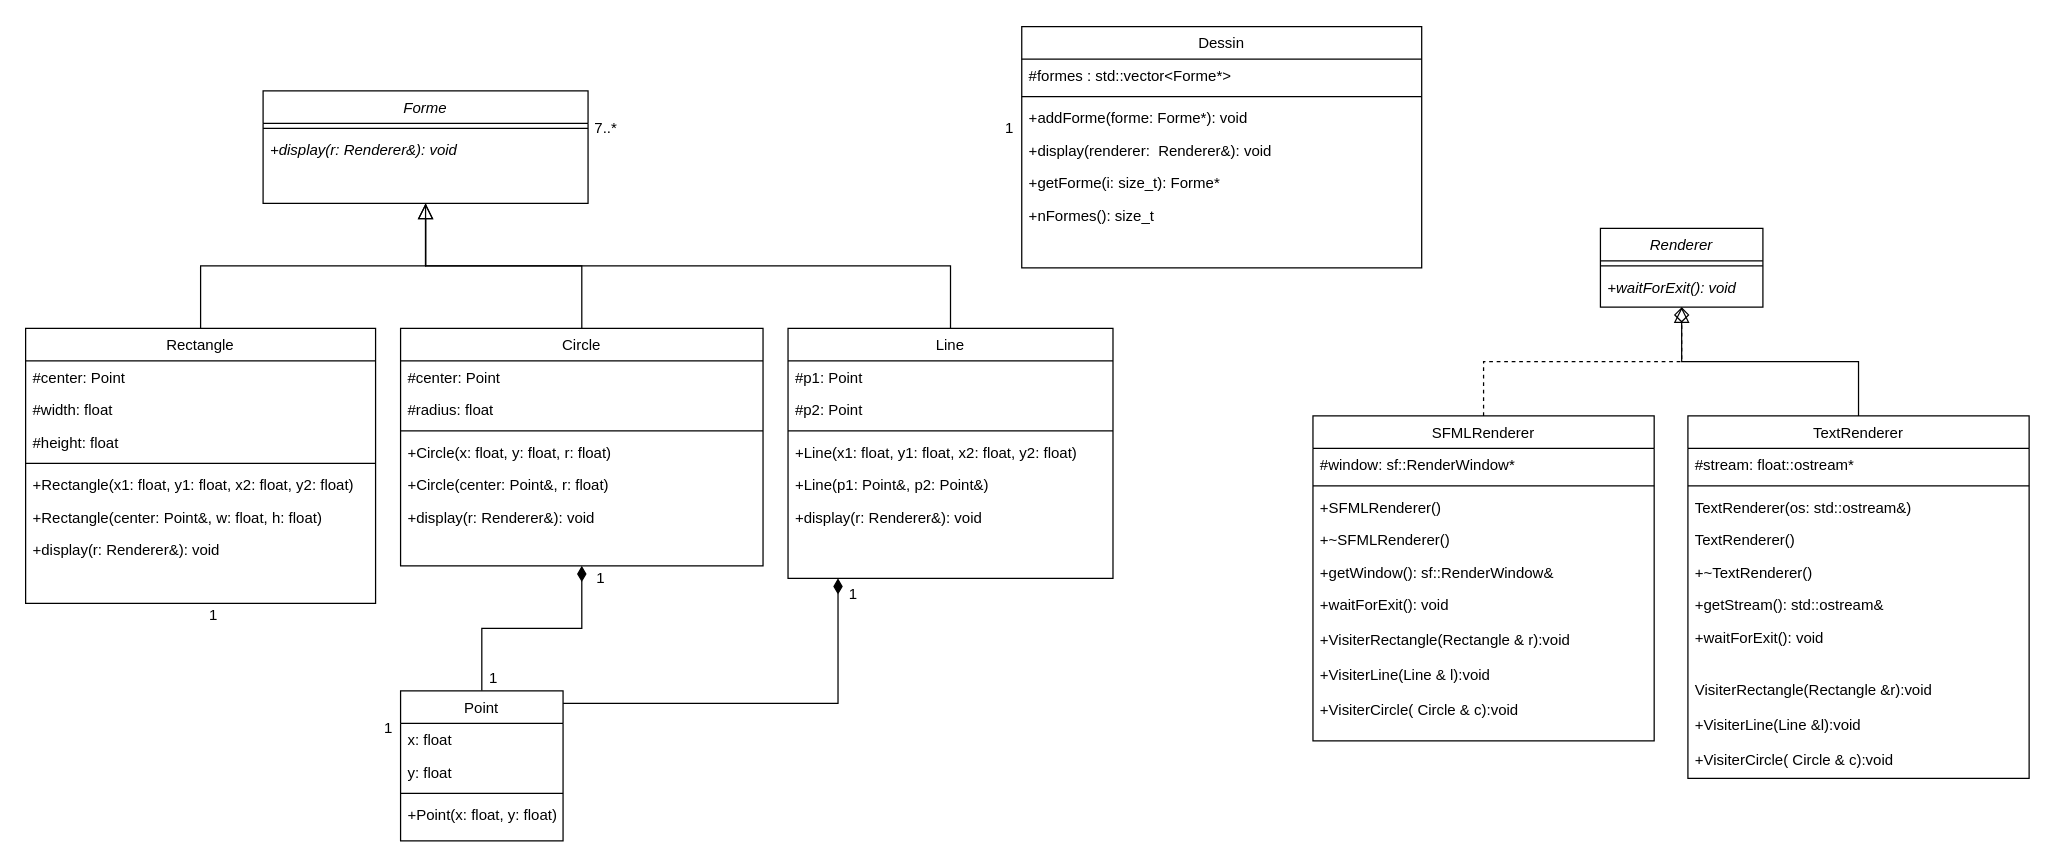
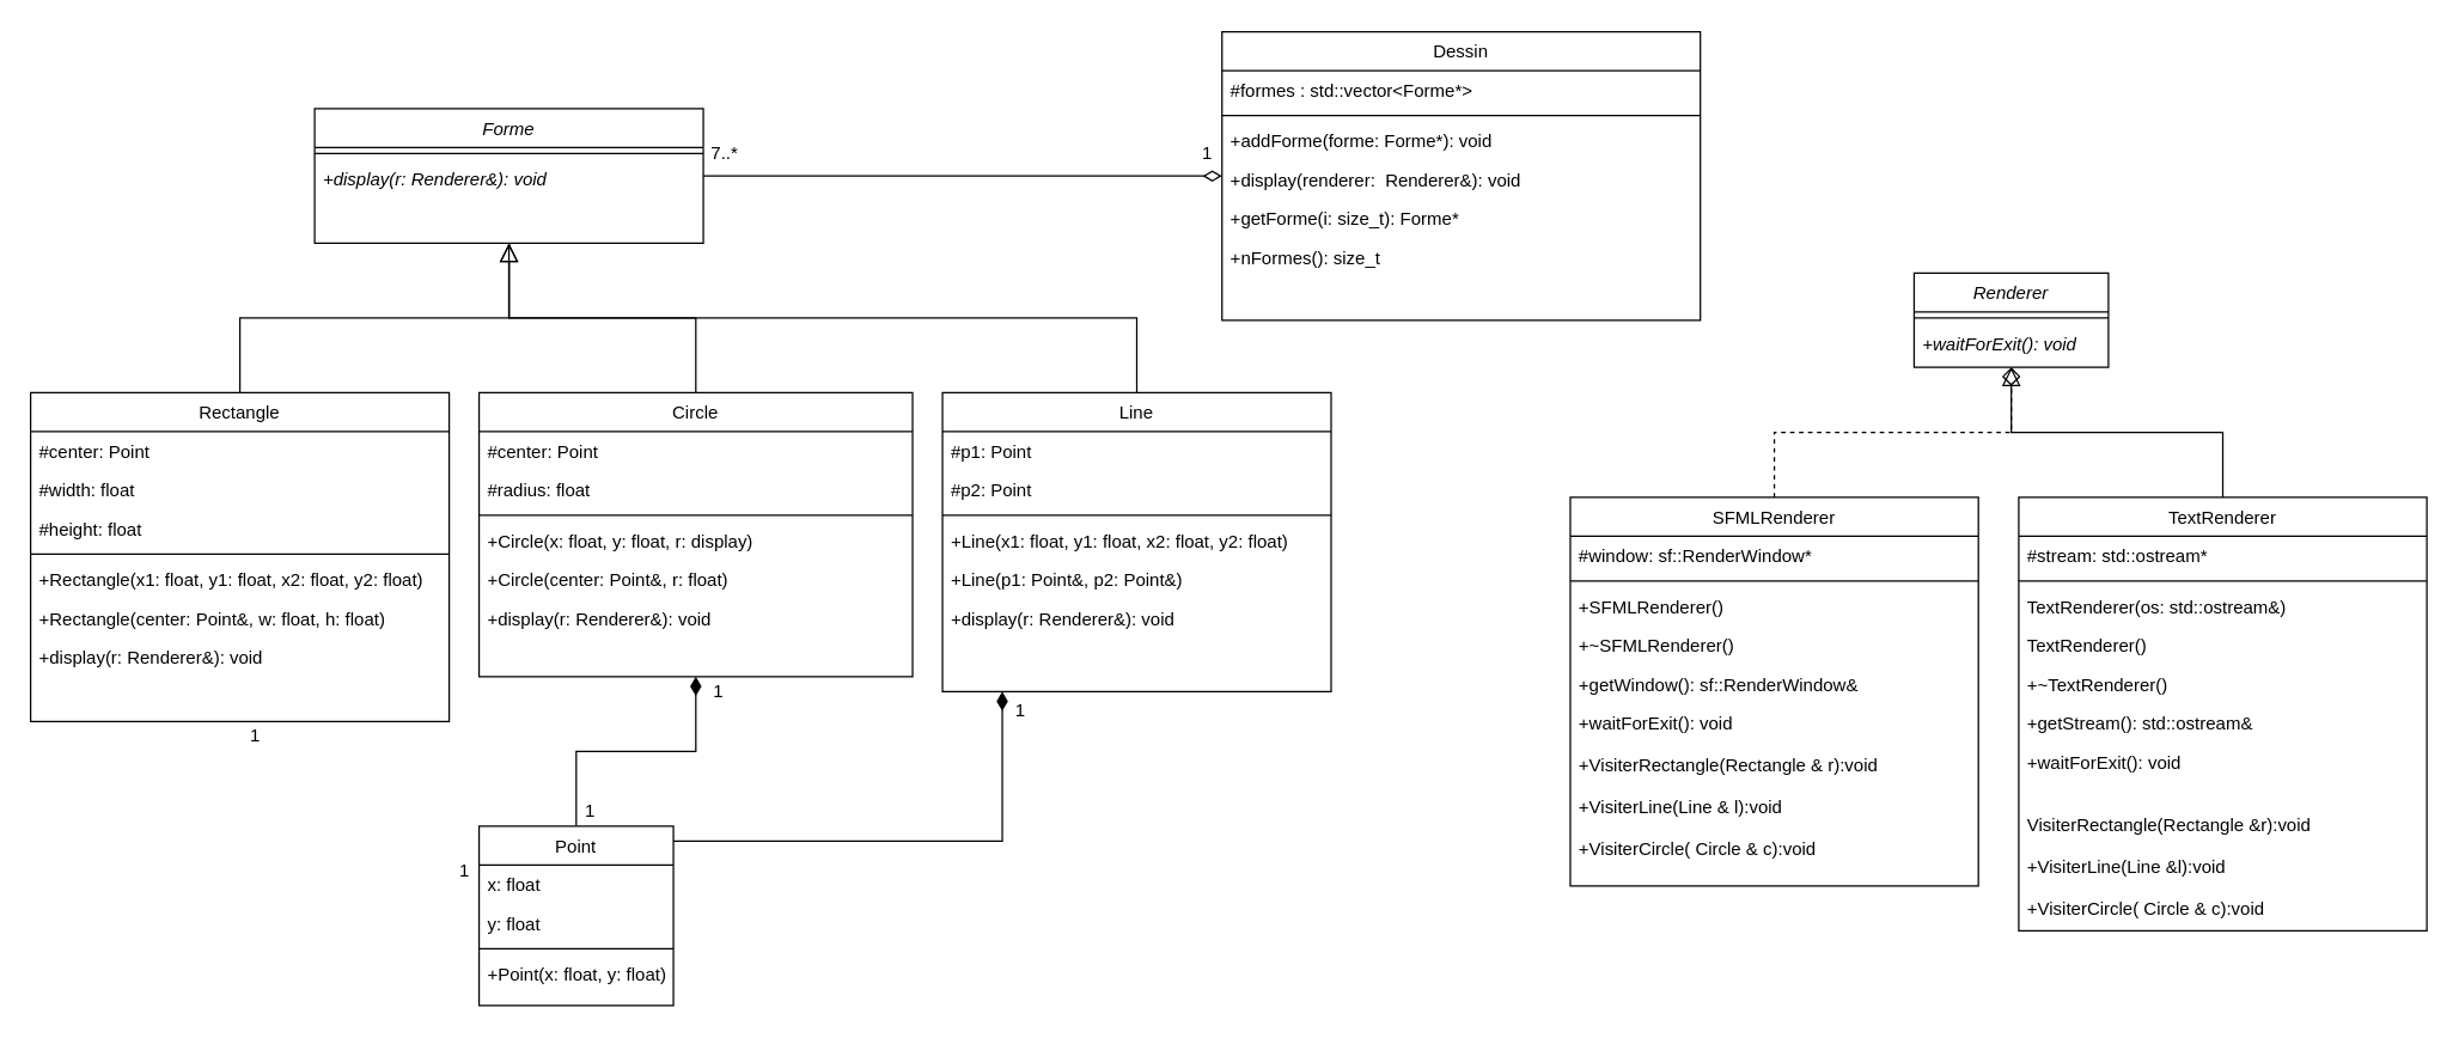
+ <mxCell id="2" style="edgeStyle=orthogonalEdgeStyle;rounded=0;orthogonalLoop=1;jettySize=auto;html=1;endArrow=diamondThin;endFill=0;endSize=10;" parent="1" source="3" target="15" edge="1"><mxGeometry relative="1" as="geometry" /></mxCell>
- <mxCell id="27" value="+Circle(x: float, y: float, r: float)" style="text;align=left;verticalAlign=top;spacingLeft=4;spacingRight=4;overflow=hidden;rotatable=0;points=[[0,0.5],[1,0.5]];portConstraint=eastwest;fontStyle=0" parent="23" vertex="1"><mxGeometry y="86" width="290" height="26" as="geometry" /></mxCell>
+ <mxCell id="27" value="+Circle(x: float, y: float, r: display)" style="text;align=left;verticalAlign=top;spacingLeft=4;spacingRight=4;overflow=hidden;rotatable=0;points=[[0,0.5],[1,0.5]];portConstraint=eastwest;fontStyle=0" parent="23" vertex="1"><mxGeometry y="86" width="290" height="26" as="geometry" /></mxCell>
- <mxCell id="65" value="#stream: float::ostream*" style="text;align=left;verticalAlign=top;spacingLeft=4;spacingRight=4;overflow=hidden;rotatable=0;points=[[0,0.5],[1,0.5]];portConstraint=eastwest;" parent="64" vertex="1"><mxGeometry y="26" width="273" height="26" as="geometry" /></mxCell>
+ <mxCell id="65" value="#stream: std::ostream*" style="text;align=left;verticalAlign=top;spacingLeft=4;spacingRight=4;overflow=hidden;rotatable=0;points=[[0,0.5],[1,0.5]];portConstraint=eastwest;" parent="64" vertex="1"><mxGeometry y="26" width="273" height="26" as="geometry" /></mxCell>
